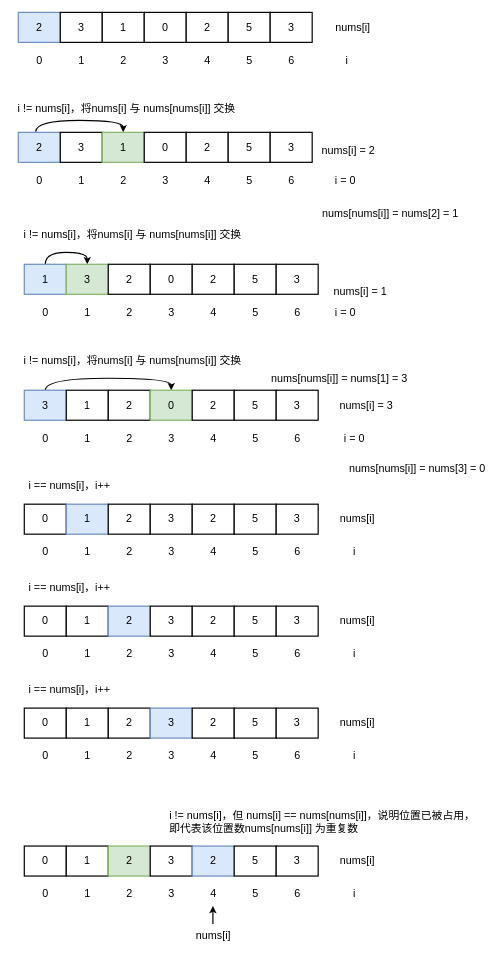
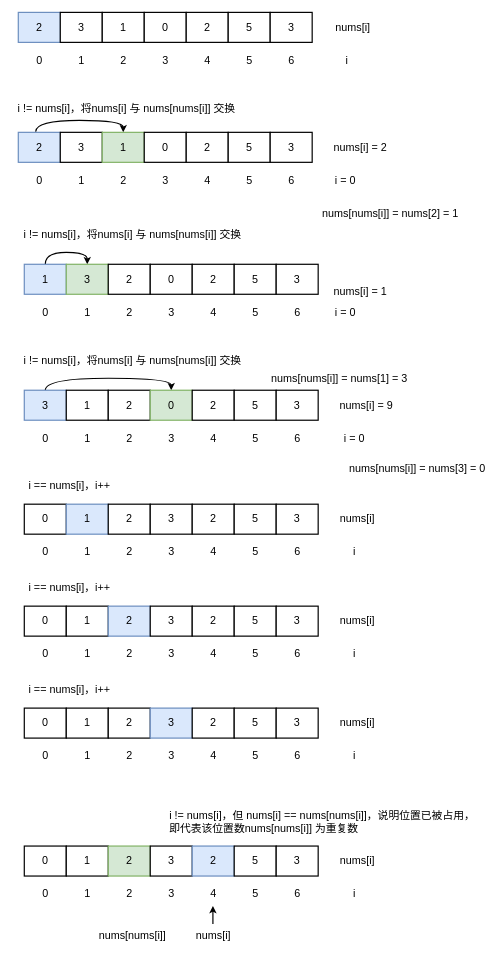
- <mxCell id="26" value="&lt;font style=&quot;font-size: 18px&quot;&gt;nums[i] = 2&lt;/font&gt;" style="text;html=1;resizable=0;autosize=1;align=center;verticalAlign=middle;points=[];fillColor=none;strokeColor=none;rounded=0;" vertex="1" parent="1"><mxGeometry x="530" y="240" width="100" height="20" as="geometry" /></mxCell>
+ <mxCell id="26" value="&lt;font style=&quot;font-size: 18px&quot;&gt;nums[i] = 2&lt;/font&gt;" style="text;html=1;resizable=0;autosize=1;align=center;verticalAlign=middle;points=[];fillColor=none;strokeColor=none;rounded=0;" vertex="1" parent="1"><mxGeometry x="550" y="235" width="100" height="20" as="geometry" /></mxCell>
- <mxCell id="62" value="&lt;font style=&quot;font-size: 18px&quot;&gt;nums[i] = 3&lt;/font&gt;" style="text;html=1;resizable=0;autosize=1;align=center;verticalAlign=middle;points=[];fillColor=none;strokeColor=none;rounded=0;" vertex="1" parent="1"><mxGeometry x="560" y="665" width="100" height="20" as="geometry" /></mxCell>
+ <mxCell id="62" value="&lt;font style=&quot;font-size: 18px&quot;&gt;nums[i] = 9&lt;/font&gt;" style="text;html=1;resizable=0;autosize=1;align=center;verticalAlign=middle;points=[];fillColor=none;strokeColor=none;rounded=0;" vertex="1" parent="1"><mxGeometry x="560" y="665" width="100" height="20" as="geometry" /></mxCell>
+ <mxCell id="142" value="&lt;font style=&quot;font-size: 18px&quot;&gt;nums[nums[i]]&lt;/font&gt;" style="text;html=1;resizable=0;autosize=1;align=center;verticalAlign=middle;points=[];fillColor=none;strokeColor=none;rounded=0;" vertex="1" parent="1"><mxGeometry x="155" y="1550" width="130" height="20" as="geometry" /></mxCell>
